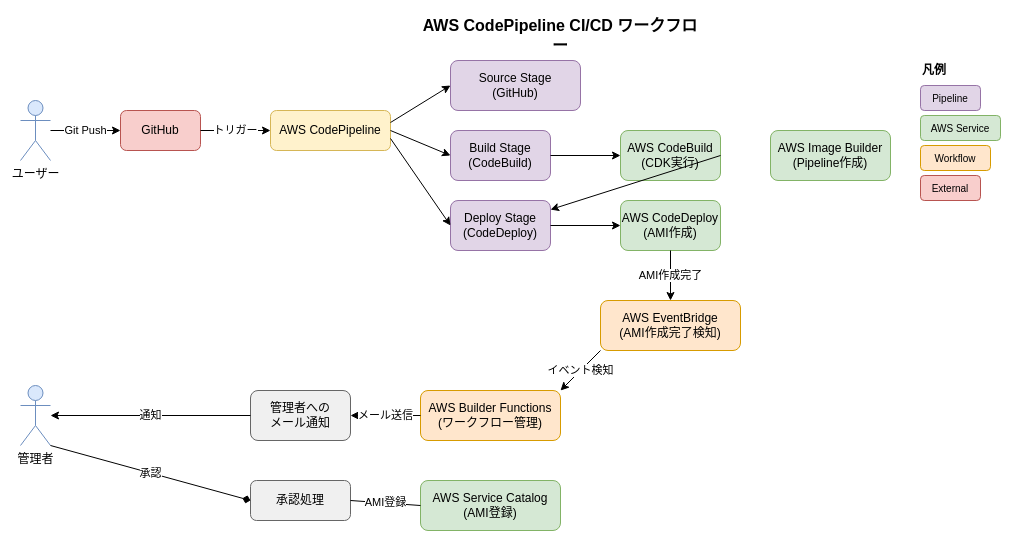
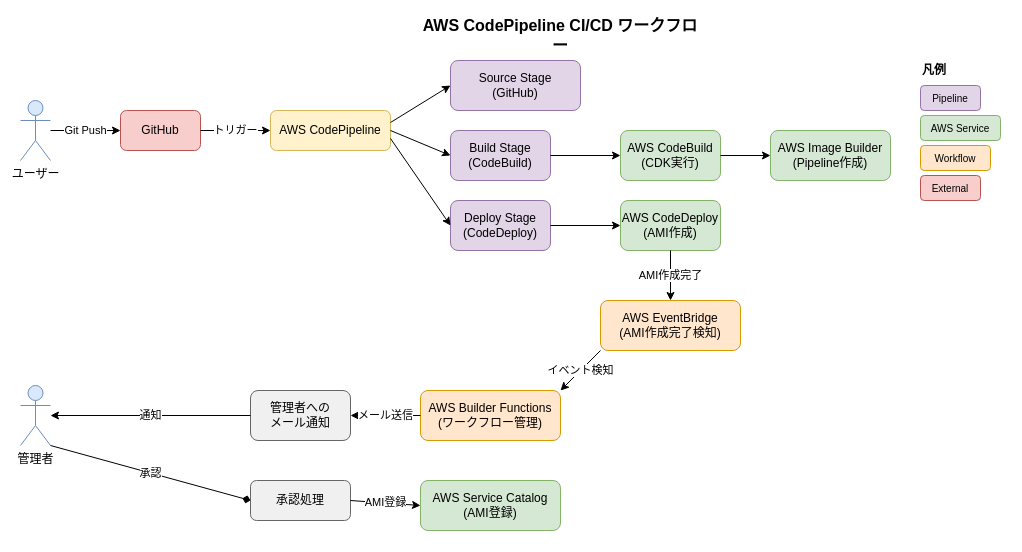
- <mxCell id="23" value="" style="endArrow=classic;html=1;rounded=0;exitX=1;exitY=0.5;exitDx=0;exitDy=0;" edge="1" parent="1" source="8" target="7"><mxGeometry relative="1" as="geometry" /></mxCell>
+ <mxCell id="23" value="" style="endArrow=classic;html=1;rounded=0;exitX=1;exitY=0.5;exitDx=0;exitDy=0;entryX=0;entryY=0.5;entryDx=0;entryDy=0;" edge="1" parent="1" source="8" target="9"><mxGeometry relative="1" as="geometry" /></mxCell>
- <mxCell id="30" value="AMI登録" style="endArrow=none;html=1;rounded=0;exitX=1;exitY=0.5;exitDx=0;exitDy=0;entryX=0;entryY=0.5;entryDx=0;entryDy=0;" edge="1" parent="1" source="15" target="16"><mxGeometry relative="1" as="geometry" /></mxCell>
+ <mxCell id="30" value="AMI登録" style="endArrow=classic;html=1;rounded=0;exitX=1;exitY=0.5;exitDx=0;exitDy=0;entryX=0;entryY=0.5;entryDx=0;entryDy=0;" edge="1" parent="1" source="15" target="16"><mxGeometry relative="1" as="geometry" /></mxCell>
